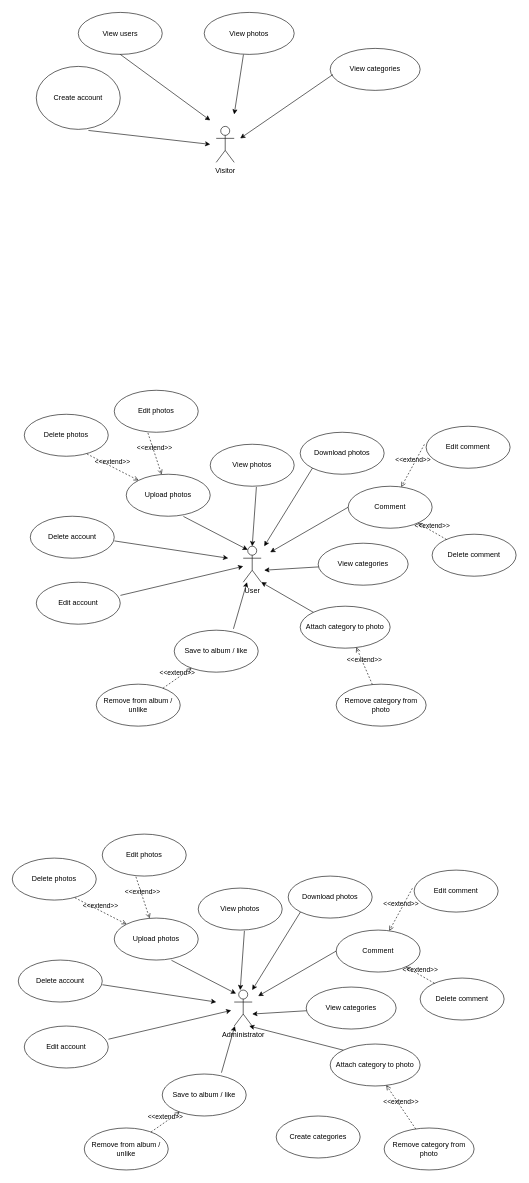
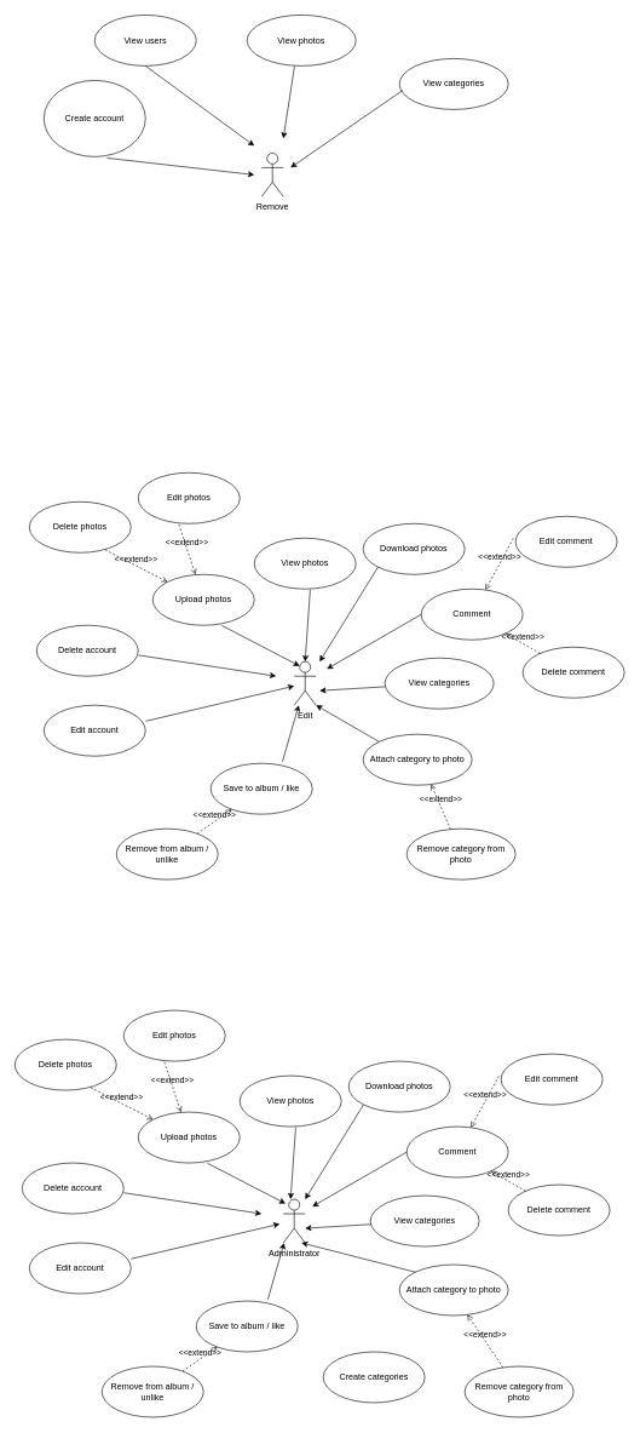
- <mxCell id="2" value="Visitor" style="shape=umlActor;verticalLabelPosition=bottom;verticalAlign=top;html=1;" vertex="1" parent="1"><mxGeometry x="360" y="210" width="30" height="60" as="geometry" /></mxCell>
+ <mxCell id="2" value="Remove" style="shape=umlActor;verticalLabelPosition=bottom;verticalAlign=top;html=1;" vertex="1" parent="1"><mxGeometry x="360" y="210" width="30" height="60" as="geometry" /></mxCell>
- <mxCell id="3" value="User" style="shape=umlActor;verticalLabelPosition=bottom;verticalAlign=top;html=1;" vertex="1" parent="1"><mxGeometry x="405" y="910" width="30" height="60" as="geometry" /></mxCell>
+ <mxCell id="3" value="Edit" style="shape=umlActor;verticalLabelPosition=bottom;verticalAlign=top;html=1;" vertex="1" parent="1"><mxGeometry x="405" y="910" width="30" height="60" as="geometry" /></mxCell>
- <mxCell id="24" value="Create categories" style="ellipse;whiteSpace=wrap;html=1;" vertex="1" parent="1"><mxGeometry x="460" y="1860" width="140" height="70" as="geometry" /></mxCell>
+ <mxCell id="24" value="Create categories" style="ellipse;whiteSpace=wrap;html=1;" vertex="1" parent="1"><mxGeometry x="445" y="1860" width="140" height="70" as="geometry" /></mxCell>
